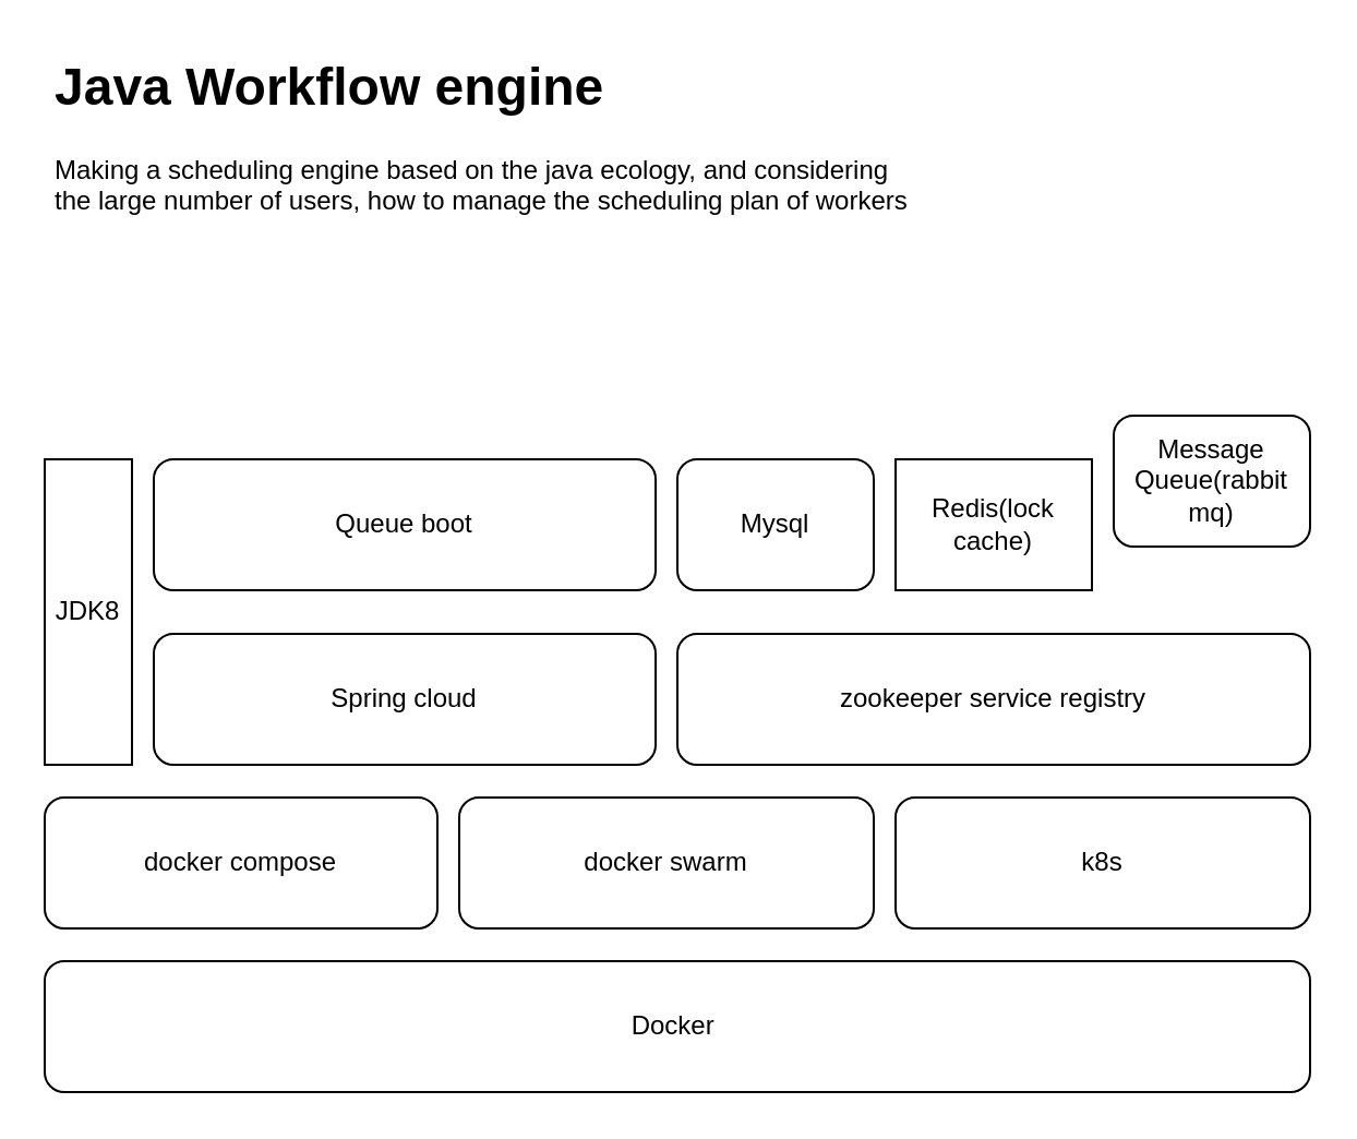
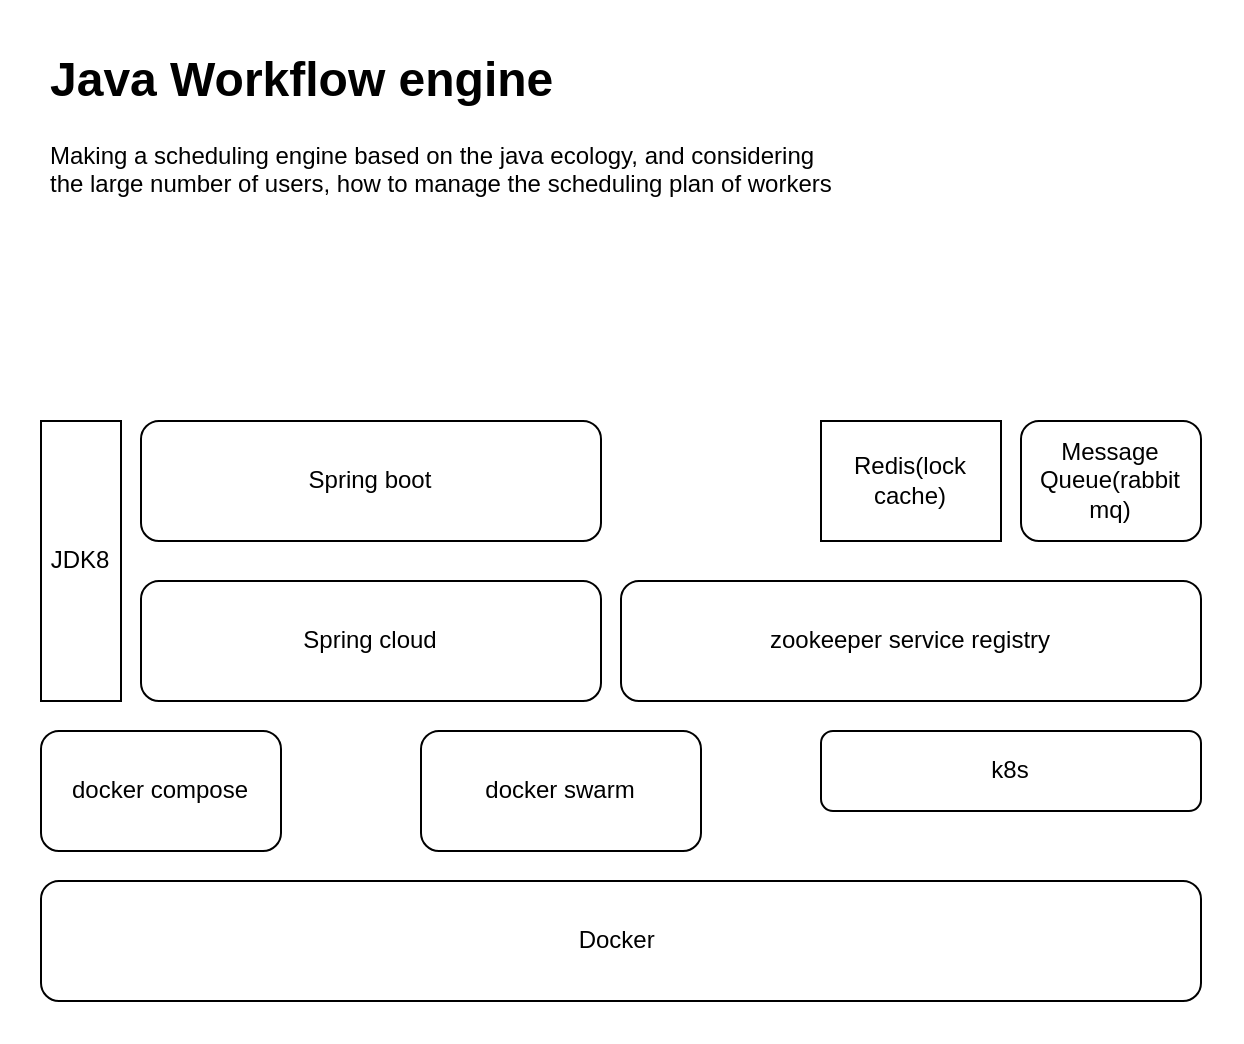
- <mxCell id="9" value="Message Queue(rabbit mq)" style="rounded=1;whiteSpace=wrap;html=1;glass=0;" vertex="1" parent="1"><mxGeometry x="510" y="190" width="90" height="60" as="geometry" /></mxCell>
+ <mxCell id="9" value="Message Queue(rabbit mq)" style="rounded=1;whiteSpace=wrap;html=1;glass=0;" vertex="1" parent="1"><mxGeometry x="510" y="210" width="90" height="60" as="geometry" /></mxCell>
- <mxCell id="5" value="Queue boot" style="rounded=1;whiteSpace=wrap;html=1;glass=0;" vertex="1" parent="1"><mxGeometry x="70" y="210" width="230" height="60" as="geometry" /></mxCell>
+ <mxCell id="5" value="Spring boot" style="rounded=1;whiteSpace=wrap;html=1;glass=0;" vertex="1" parent="1"><mxGeometry x="70" y="210" width="230" height="60" as="geometry" /></mxCell>
- <mxCell id="6" value="Mysql" style="rounded=1;whiteSpace=wrap;html=1;glass=0;" vertex="1" parent="1"><mxGeometry x="310" y="210" width="90" height="60" as="geometry" /></mxCell>
- <mxCell id="11" value="docker compose" style="rounded=1;whiteSpace=wrap;html=1;glass=0;" vertex="1" parent="1"><mxGeometry x="20" y="365" width="180" height="60" as="geometry" /></mxCell>
+ <mxCell id="11" value="docker compose" style="rounded=1;whiteSpace=wrap;html=1;glass=0;" vertex="1" parent="1"><mxGeometry x="20" y="365" width="120" height="60" as="geometry" /></mxCell>
- <mxCell id="12" value="docker swarm" style="rounded=1;whiteSpace=wrap;html=1;glass=0;" vertex="1" parent="1"><mxGeometry x="210" y="365" width="190" height="60" as="geometry" /></mxCell>
+ <mxCell id="12" value="docker swarm" style="rounded=1;whiteSpace=wrap;html=1;glass=0;" vertex="1" parent="1"><mxGeometry x="210" y="365" width="140" height="60" as="geometry" /></mxCell>
- <mxCell id="13" value="k8s" style="rounded=1;whiteSpace=wrap;html=1;glass=0;" vertex="1" parent="1"><mxGeometry x="410" y="365" width="190" height="60" as="geometry" /></mxCell>
+ <mxCell id="13" value="k8s" style="rounded=1;whiteSpace=wrap;html=1;glass=0;" vertex="1" parent="1"><mxGeometry x="410" y="365" width="190" height="40" as="geometry" /></mxCell>
